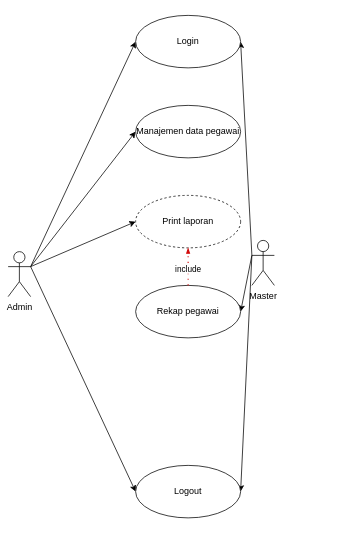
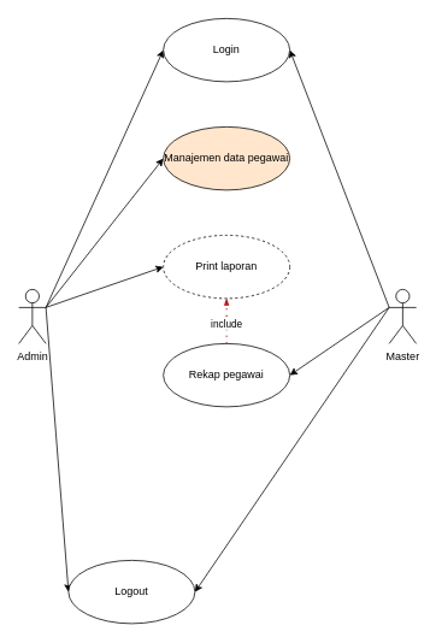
- <mxCell id="12" value="Manajemen data pegawai" style="ellipse;whiteSpace=wrap;html=1;" parent="1" vertex="1"><mxGeometry x="180" y="140" width="140" height="70" as="geometry" /></mxCell>
+ <mxCell id="12" value="Manajemen data pegawai" style="ellipse;whiteSpace=wrap;html=1;fillColor=#ffe6cc;" parent="1" vertex="1"><mxGeometry x="180" y="140" width="140" height="70" as="geometry" /></mxCell>
- <mxCell id="10" value="Master" style="shape=umlActor;verticalLabelPosition=bottom;verticalAlign=top;html=1;outlineConnect=0;" parent="1" vertex="1"><mxGeometry x="335" y="320" width="30" height="60" as="geometry" /></mxCell>
+ <mxCell id="10" value="Master" style="shape=umlActor;verticalLabelPosition=bottom;verticalAlign=top;html=1;outlineConnect=0;" parent="1" vertex="1"><mxGeometry x="430" y="320" width="30" height="60" as="geometry" /></mxCell>
- <mxCell id="6" value="Admin" style="shape=umlActor;verticalLabelPosition=bottom;verticalAlign=top;html=1;outlineConnect=0;" parent="1" vertex="1"><mxGeometry x="10" y="335" width="30" height="60" as="geometry" /></mxCell>
+ <mxCell id="6" value="Admin" style="shape=umlActor;verticalLabelPosition=bottom;verticalAlign=top;html=1;outlineConnect=0;" parent="1" vertex="1"><mxGeometry x="20" y="320" width="30" height="60" as="geometry" /></mxCell>
- <mxCell id="15" value="Logout" style="ellipse;whiteSpace=wrap;html=1;" parent="1" vertex="1"><mxGeometry x="180" y="620" width="140" height="70" as="geometry" /></mxCell>
+ <mxCell id="15" value="Logout" style="ellipse;whiteSpace=wrap;html=1;" parent="1" vertex="1"><mxGeometry x="75" y="620" width="140" height="70" as="geometry" /></mxCell>
